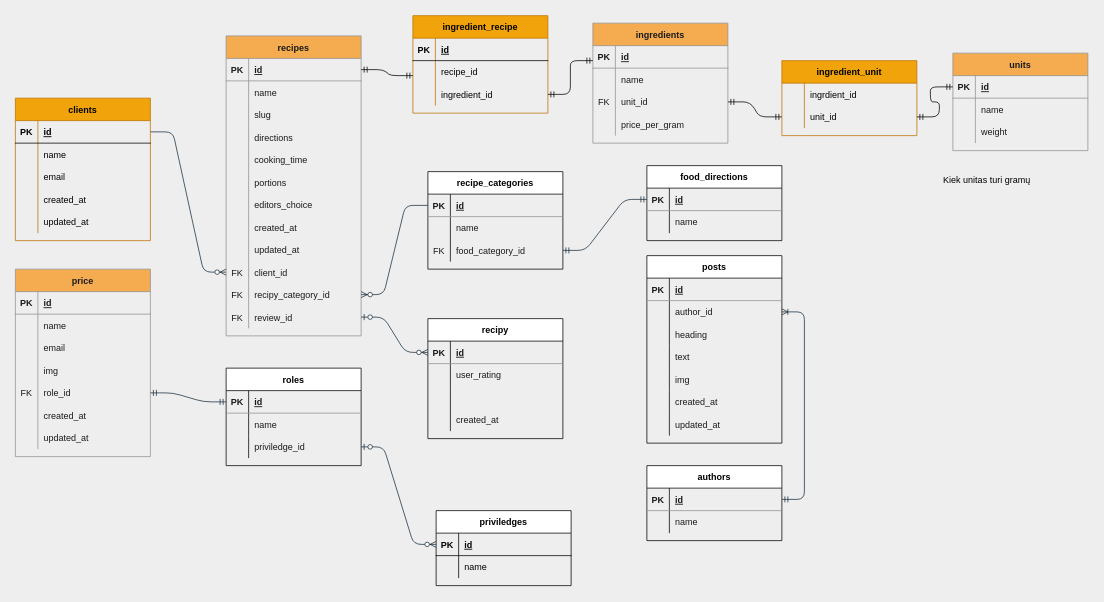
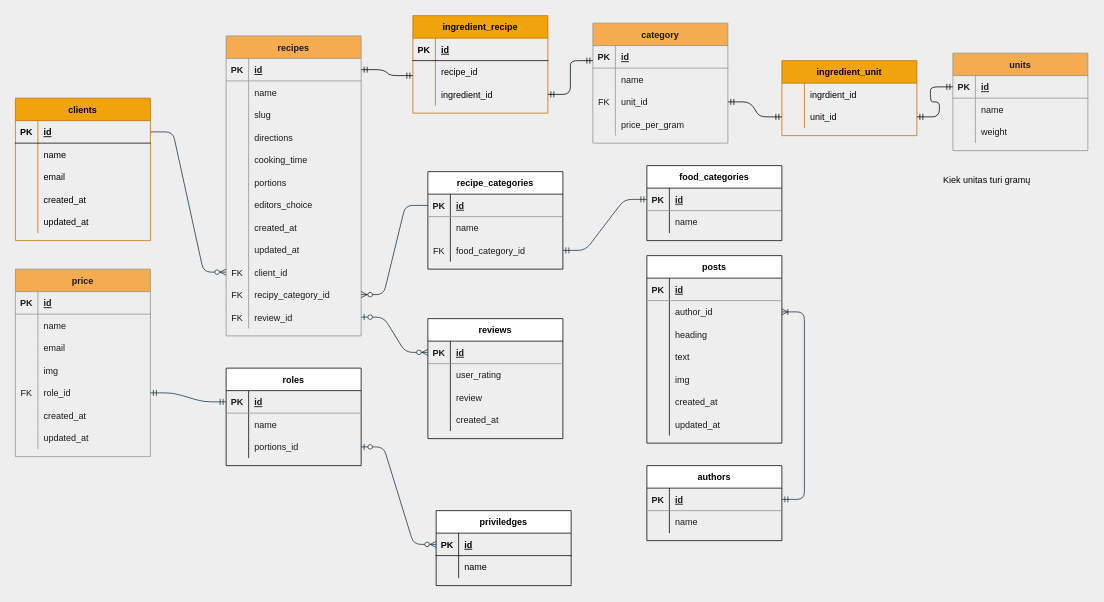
- <mxCell id="87" value="ingredients" style="shape=table;startSize=30;container=1;collapsible=1;childLayout=tableLayout;fixedRows=1;rowLines=0;fontStyle=1;align=center;resizeLast=1;fillColor=#F5AB50;strokeColor=#909090;fontColor=#1A1A1A;" parent="1" vertex="1"><mxGeometry x="790" y="30" width="180" height="160" as="geometry" /></mxCell>
+ <mxCell id="87" value="category" style="shape=table;startSize=30;container=1;collapsible=1;childLayout=tableLayout;fixedRows=1;rowLines=0;fontStyle=1;align=center;resizeLast=1;fillColor=#F5AB50;strokeColor=#909090;fontColor=#1A1A1A;" parent="1" vertex="1"><mxGeometry x="790" y="30" width="180" height="160" as="geometry" /></mxCell>
- <mxCell id="121" value="food_directions" style="shape=table;startSize=30;container=1;collapsible=1;childLayout=tableLayout;fixedRows=1;rowLines=0;fontStyle=1;align=center;resizeLast=1;" parent="1" vertex="1"><mxGeometry x="862" y="220" width="180" height="100" as="geometry" /></mxCell>
+ <mxCell id="121" value="food_categories" style="shape=table;startSize=30;container=1;collapsible=1;childLayout=tableLayout;fixedRows=1;rowLines=0;fontStyle=1;align=center;resizeLast=1;" parent="1" vertex="1"><mxGeometry x="862" y="220" width="180" height="100" as="geometry" /></mxCell>
- <mxCell id="73" value="recipy" style="shape=table;startSize=30;container=1;collapsible=1;childLayout=tableLayout;fixedRows=1;rowLines=0;fontStyle=1;align=center;resizeLast=1;" parent="1" vertex="1"><mxGeometry x="570" y="424" width="180" height="160" as="geometry" /></mxCell>
+ <mxCell id="73" value="reviews" style="shape=table;startSize=30;container=1;collapsible=1;childLayout=tableLayout;fixedRows=1;rowLines=0;fontStyle=1;align=center;resizeLast=1;" parent="1" vertex="1"><mxGeometry x="570" y="424" width="180" height="160" as="geometry" /></mxCell>
+ <mxCell id="82" value="review" style="shape=partialRectangle;connectable=0;fillColor=none;top=0;left=0;bottom=0;right=0;align=left;spacingLeft=6;overflow=hidden;strokeColor=#909090;fontColor=#1A1A1A;" parent="80" vertex="1"><mxGeometry x="30" width="150" height="30" as="geometry" /></mxCell>
- <mxCell id="33" value="priviledge_id" style="shape=partialRectangle;connectable=0;fillColor=none;top=0;left=0;bottom=0;right=0;align=left;spacingLeft=6;overflow=hidden;strokeColor=#909090;fontColor=#1A1A1A;" parent="31" vertex="1"><mxGeometry x="30" width="150" height="30" as="geometry" /></mxCell>
+ <mxCell id="33" value="portions_id" style="shape=partialRectangle;connectable=0;fillColor=none;top=0;left=0;bottom=0;right=0;align=left;spacingLeft=6;overflow=hidden;strokeColor=#909090;fontColor=#1A1A1A;" parent="31" vertex="1"><mxGeometry x="30" width="150" height="30" as="geometry" /></mxCell>
